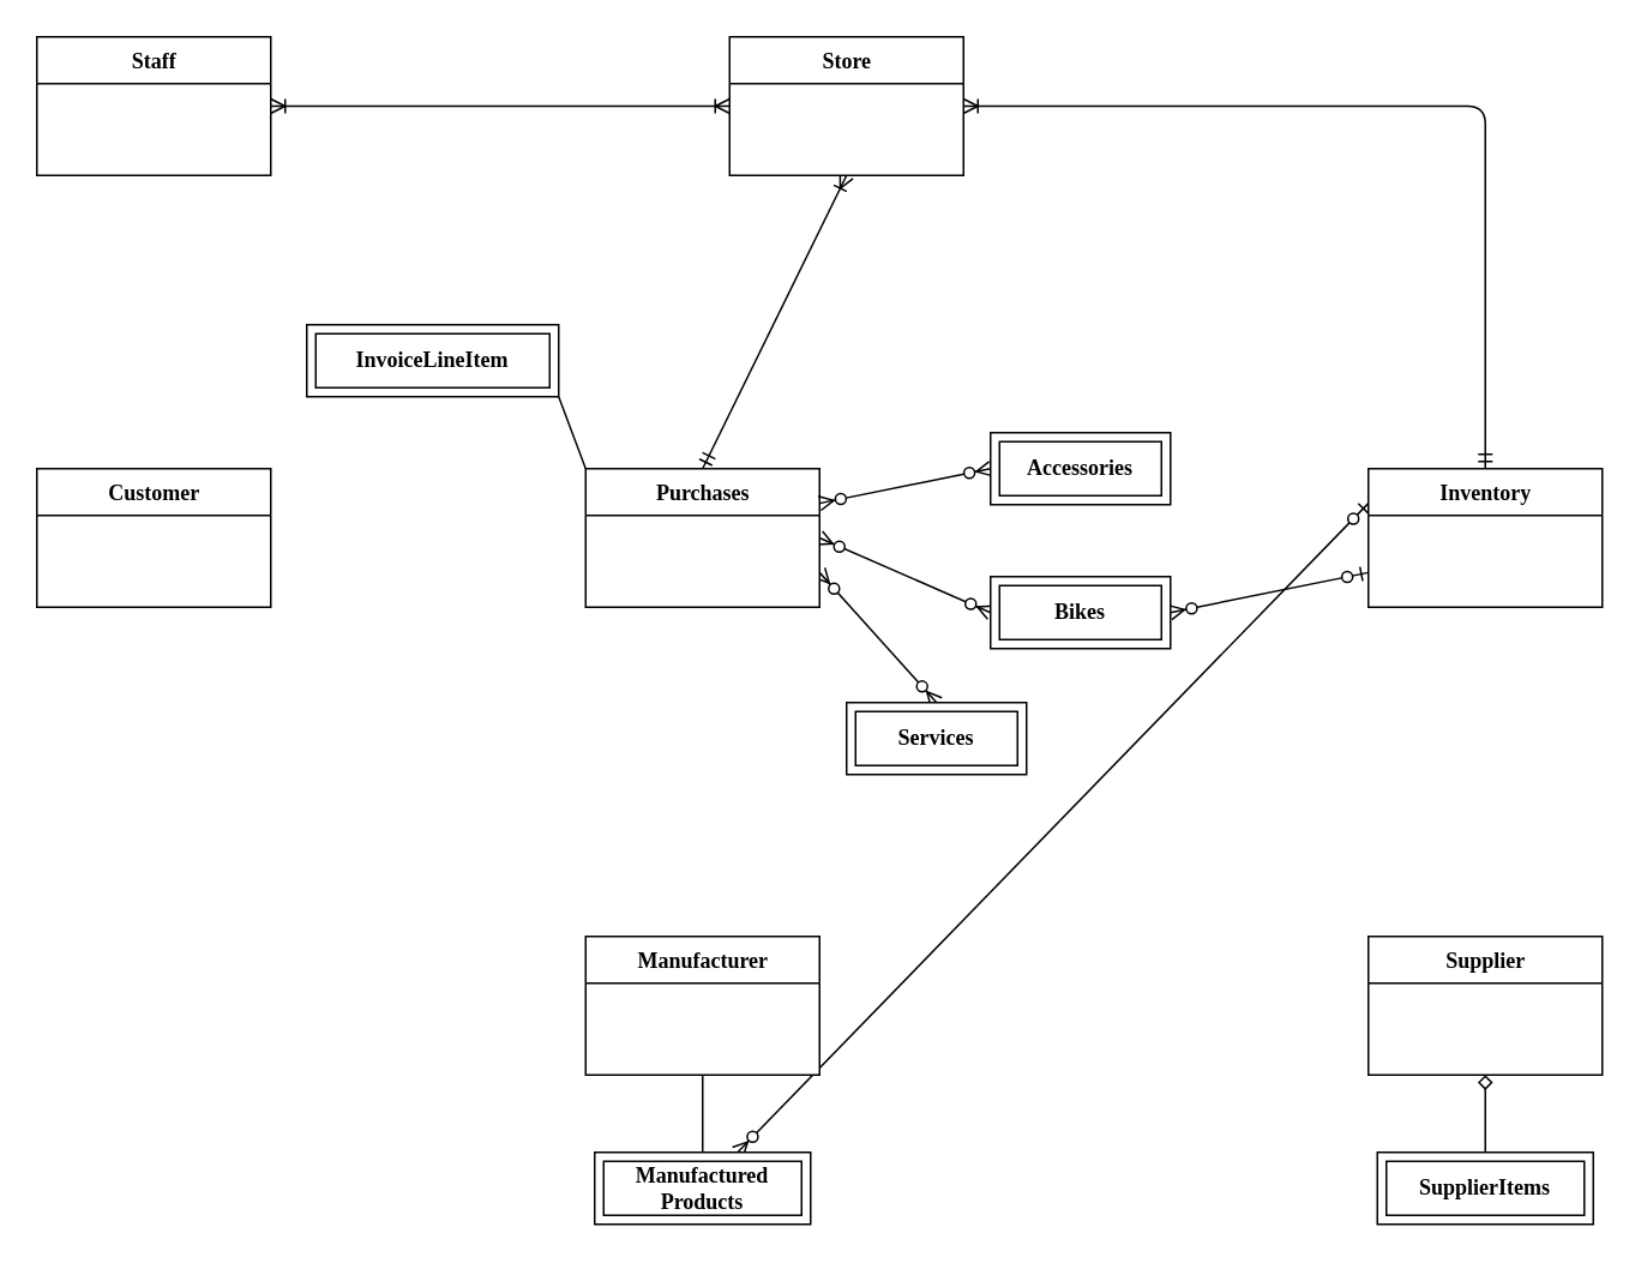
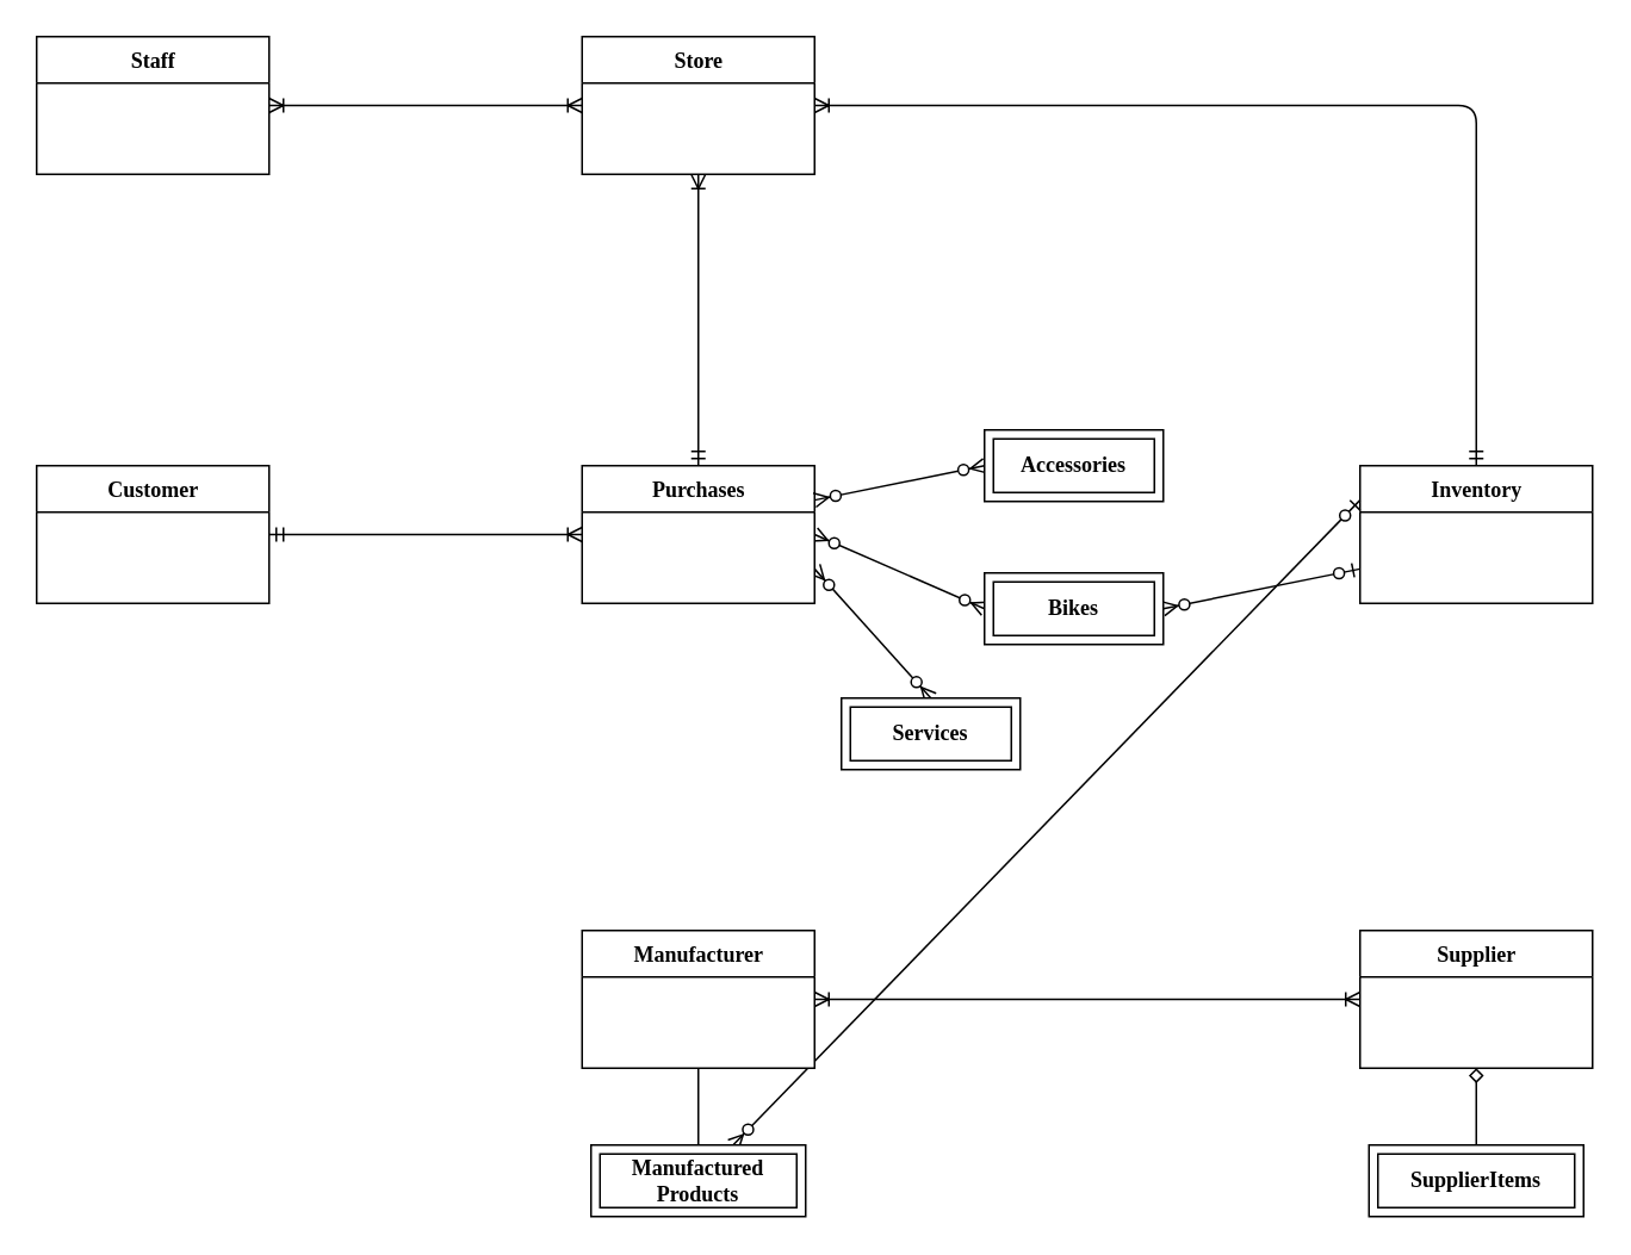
- <mxCell id="11" value="Store" style="swimlane;html=1;fontStyle=1;align=center;verticalAlign=top;childLayout=stackLayout;horizontal=1;startSize=26;horizontalStack=0;resizeParent=1;resizeLast=0;collapsible=1;marginBottom=0;swimlaneFillColor=#ffffff;rounded=0;shadow=0;comic=0;labelBackgroundColor=none;strokeWidth=1;fillColor=none;fontFamily=Verdana;fontSize=12" parent="1" vertex="1"><mxGeometry x="405" y="20" width="130" height="77" as="geometry" /></mxCell>
+ <mxCell id="11" value="Store" style="swimlane;html=1;fontStyle=1;align=center;verticalAlign=top;childLayout=stackLayout;horizontal=1;startSize=26;horizontalStack=0;resizeParent=1;resizeLast=0;collapsible=1;marginBottom=0;swimlaneFillColor=#ffffff;rounded=0;shadow=0;comic=0;labelBackgroundColor=none;strokeWidth=1;fillColor=none;fontFamily=Verdana;fontSize=12" parent="1" vertex="1"><mxGeometry x="325" y="20" width="130" height="77" as="geometry" /></mxCell>
- <mxCell id="17" value="&lt;span style=&quot;font-family: &amp;#34;verdana&amp;#34; ; font-weight: 700&quot;&gt;InvoiceLineItem&lt;/span&gt;" style="shape=ext;margin=3;double=1;whiteSpace=wrap;html=1;align=center;" parent="1" vertex="1"><mxGeometry x="170" y="180" width="140" height="40" as="geometry" /></mxCell>
- <mxCell id="13" style="sketch=0;jumpStyle=none;orthogonalLoop=1;jettySize=auto;html=1;exitX=0;exitY=0;exitDx=0;exitDy=0;entryX=1;entryY=1;entryDx=0;entryDy=0;shadow=0;startArrow=none;startFill=0;endArrow=none;endFill=0;" parent="1" source="14" target="17" edge="1"><mxGeometry relative="1" as="geometry" /></mxCell>
+ <mxCell id="2" value="" style="edgeStyle=entityRelationEdgeStyle;fontSize=12;html=1;endArrow=ERoneToMany;startArrow=ERmandOne;exitX=1;exitY=0.5;exitDx=0;exitDy=0;entryX=0;entryY=0.5;entryDx=0;entryDy=0;" parent="1" source="16" target="14" edge="1"><mxGeometry width="100" height="100" relative="1" as="geometry"><mxPoint x="150" y="303" as="sourcePoint" /><mxPoint x="325" y="299" as="targetPoint" /></mxGeometry></mxCell>
+ <mxCell id="26" style="edgeStyle=none;sketch=0;jumpStyle=none;orthogonalLoop=1;jettySize=auto;html=1;exitX=1;exitY=0.5;exitDx=0;exitDy=0;entryX=0;entryY=0.5;entryDx=0;entryDy=0;shadow=0;startArrow=ERoneToMany;startFill=0;endArrow=ERoneToMany;endFill=0;" parent="1" source="27" target="25" edge="1"><mxGeometry relative="1" as="geometry" /></mxCell>
